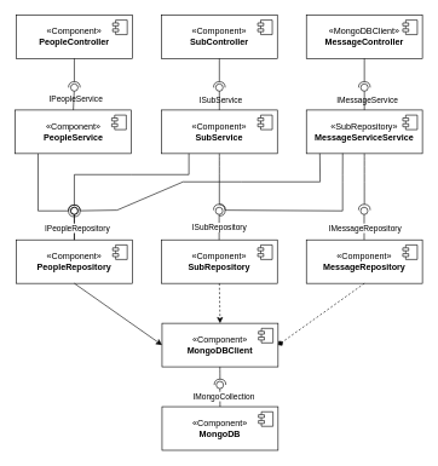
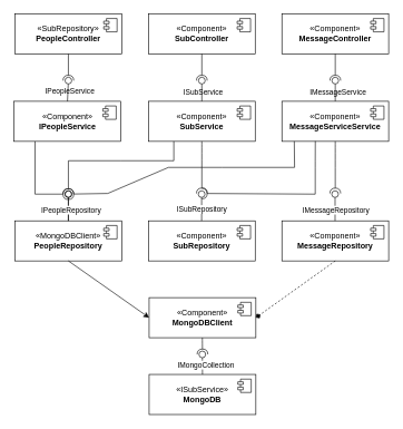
- <mxCell id="2" value="«Component»&lt;br&gt;&lt;b&gt;PeopleController&lt;/b&gt;" style="html=1;dropTarget=0;whiteSpace=wrap;" vertex="1" parent="1"><mxGeometry x="22" y="20" width="160" height="60" as="geometry" /></mxCell>
+ <mxCell id="2" value="«SubRepository»&lt;br&gt;&lt;b&gt;PeopleController&lt;/b&gt;" style="html=1;dropTarget=0;whiteSpace=wrap;" vertex="1" parent="1"><mxGeometry x="22" y="20" width="160" height="60" as="geometry" /></mxCell>
- <mxCell id="18" value="«MongoDBClient»&lt;br&gt;&lt;b&gt;MessageController&lt;/b&gt;" style="html=1;dropTarget=0;whiteSpace=wrap;" vertex="1" parent="1"><mxGeometry x="422" y="20" width="160" height="60" as="geometry" /></mxCell>
+ <mxCell id="18" value="«Component»&lt;br&gt;&lt;b&gt;MessageController&lt;/b&gt;" style="html=1;dropTarget=0;whiteSpace=wrap;" vertex="1" parent="1"><mxGeometry x="422" y="20" width="160" height="60" as="geometry" /></mxCell>
- <mxCell id="4" value="«Component»&lt;br&gt;&lt;b&gt;PeopleService&lt;/b&gt;" style="html=1;dropTarget=0;whiteSpace=wrap;" vertex="1" parent="1"><mxGeometry x="20.63" y="151" width="160" height="60" as="geometry" /></mxCell>
+ <mxCell id="4" value="«Component»&lt;br&gt;&lt;b&gt;IPeopleService&lt;/b&gt;" style="html=1;dropTarget=0;whiteSpace=wrap;" vertex="1" parent="1"><mxGeometry x="20.63" y="151" width="160" height="60" as="geometry" /></mxCell>
- <mxCell id="20" value="«SubRepository»&lt;br&gt;&lt;b&gt;MessageServiceService&lt;/b&gt;" style="html=1;dropTarget=0;whiteSpace=wrap;" vertex="1" parent="1"><mxGeometry x="422" y="151" width="160" height="60" as="geometry" /></mxCell>
+ <mxCell id="20" value="«Component»&lt;br&gt;&lt;b&gt;MessageServiceService&lt;/b&gt;" style="html=1;dropTarget=0;whiteSpace=wrap;" vertex="1" parent="1"><mxGeometry x="422" y="151" width="160" height="60" as="geometry" /></mxCell>
- <mxCell id="26" value="«Component»&lt;br&gt;&lt;b&gt;PeopleRepository&lt;/b&gt;" style="html=1;dropTarget=0;whiteSpace=wrap;" vertex="1" parent="1"><mxGeometry x="22" y="330" width="160" height="60" as="geometry" /></mxCell>
+ <mxCell id="26" value="«MongoDBClient»&lt;br&gt;&lt;b&gt;PeopleRepository&lt;/b&gt;" style="html=1;dropTarget=0;whiteSpace=wrap;" vertex="1" parent="1"><mxGeometry x="22" y="330" width="160" height="60" as="geometry" /></mxCell>
- <mxCell id="52" value="" style="endArrow=classic;html=1;rounded=0;dashed=1;entryX=0.5;entryY=0;entryDx=0;entryDy=0;exitX=0.5;exitY=1;exitDx=0;exitDy=0;" edge="1" parent="1" source="28" target="49"><mxGeometry width="50" height="50" relative="1" as="geometry"><mxPoint x="142" y="490" as="sourcePoint" /><mxPoint x="262" y="570" as="targetPoint" /></mxGeometry></mxCell>
- <mxCell id="54" value="«Component»&lt;br&gt;&lt;b&gt;MongoDB&lt;/b&gt;" style="html=1;dropTarget=0;whiteSpace=wrap;" vertex="1" parent="1"><mxGeometry x="223" y="560" width="160" height="60" as="geometry" /></mxCell>
+ <mxCell id="54" value="«ISubService»&lt;br&gt;&lt;b&gt;MongoDB&lt;/b&gt;" style="html=1;dropTarget=0;whiteSpace=wrap;" vertex="1" parent="1"><mxGeometry x="223" y="560" width="160" height="60" as="geometry" /></mxCell>
